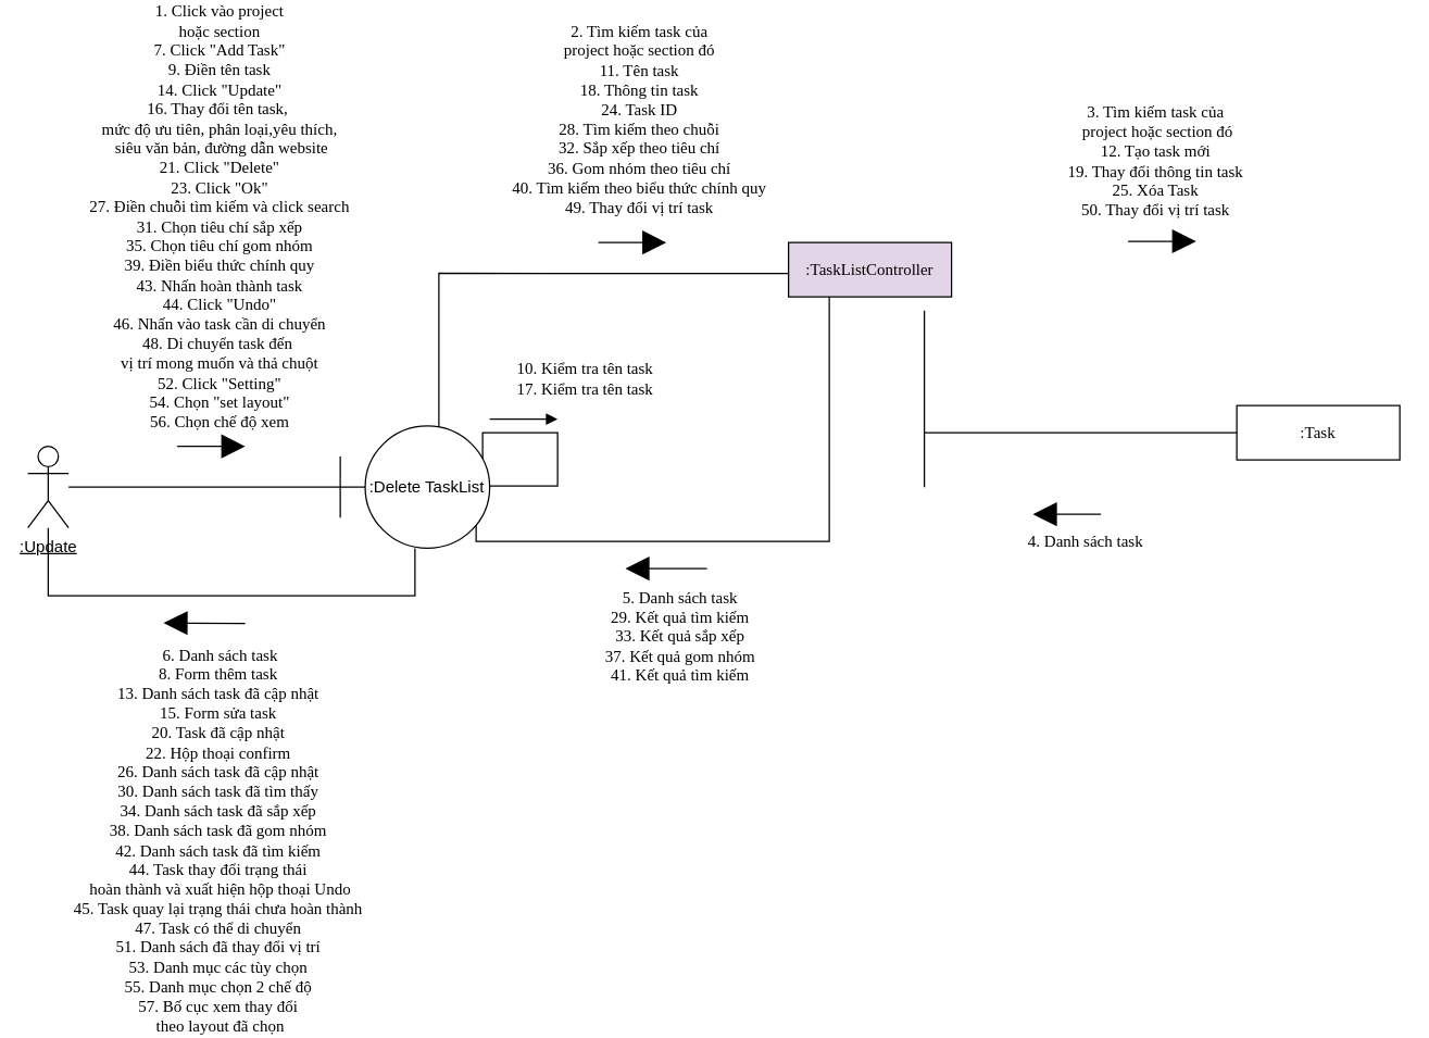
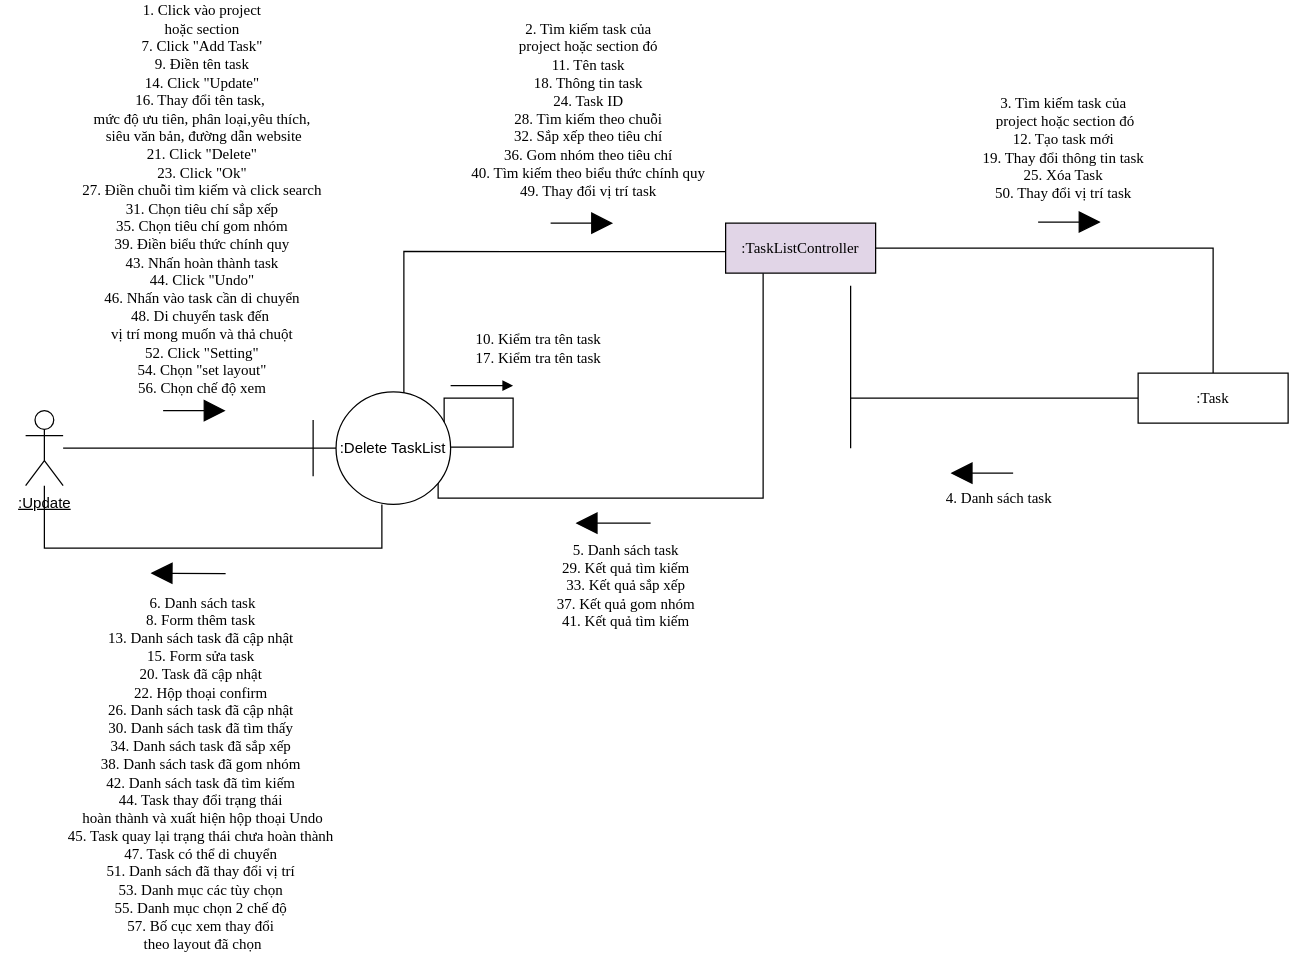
+ <mxCell id="4" style="edgeStyle=orthogonalEdgeStyle;rounded=0;orthogonalLoop=1;jettySize=auto;html=1;endArrow=none;endFill=0;fontSize=12;" edge="1" parent="1" source="6" target="11"><mxGeometry relative="1" as="geometry" /></mxCell>
